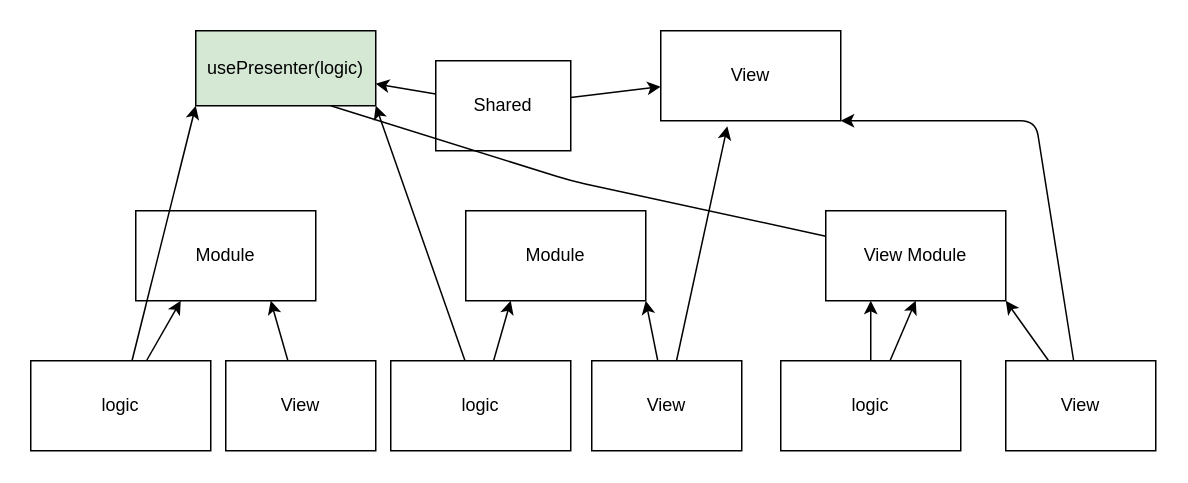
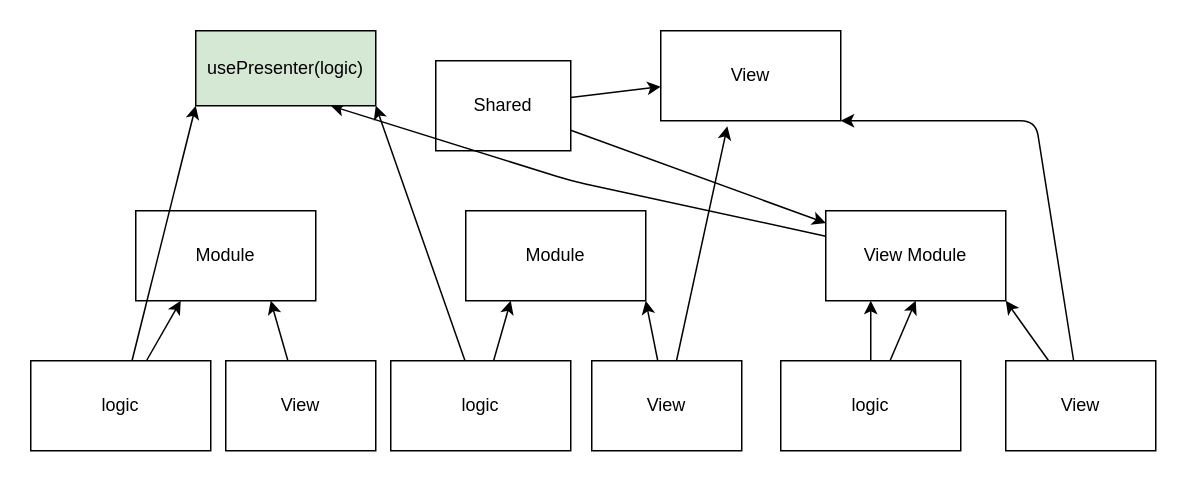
- <mxCell id="3" style="edgeStyle=none;html=1;" edge="1" parent="1" source="4" target="16"><mxGeometry relative="1" as="geometry"><mxPoint x="220" y="50" as="targetPoint" /></mxGeometry></mxCell>
+ <mxCell id="3" style="edgeStyle=none;html=1;" edge="1" parent="1" source="4" target="7"><mxGeometry relative="1" as="geometry"><mxPoint x="220" y="50" as="targetPoint" /></mxGeometry></mxCell>
- <mxCell id="6" style="edgeStyle=none;html=1;entryX=0.75;entryY=1;entryDx=0;entryDy=0;endArrow=none;" edge="1" parent="1" source="7" target="16"><mxGeometry relative="1" as="geometry"><Array as="points"><mxPoint x="380" y="120" /></Array></mxGeometry></mxCell>
+ <mxCell id="6" style="edgeStyle=none;html=1;entryX=0.75;entryY=1;entryDx=0;entryDy=0;" edge="1" parent="1" source="7" target="16"><mxGeometry relative="1" as="geometry"><Array as="points"><mxPoint x="380" y="120" /></Array></mxGeometry></mxCell>
